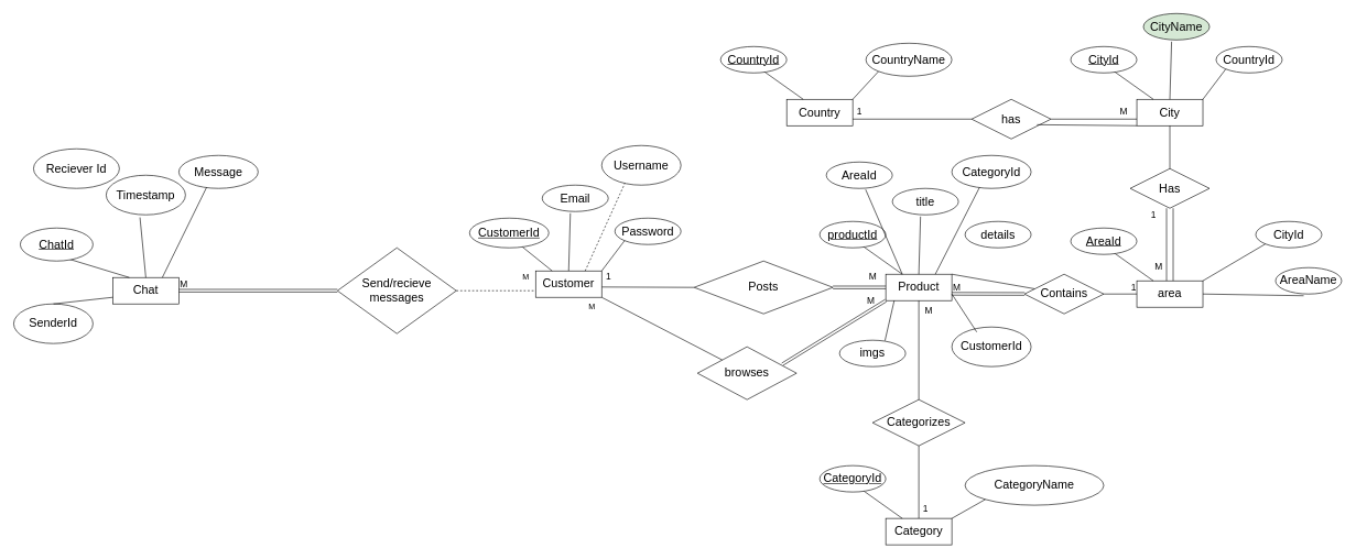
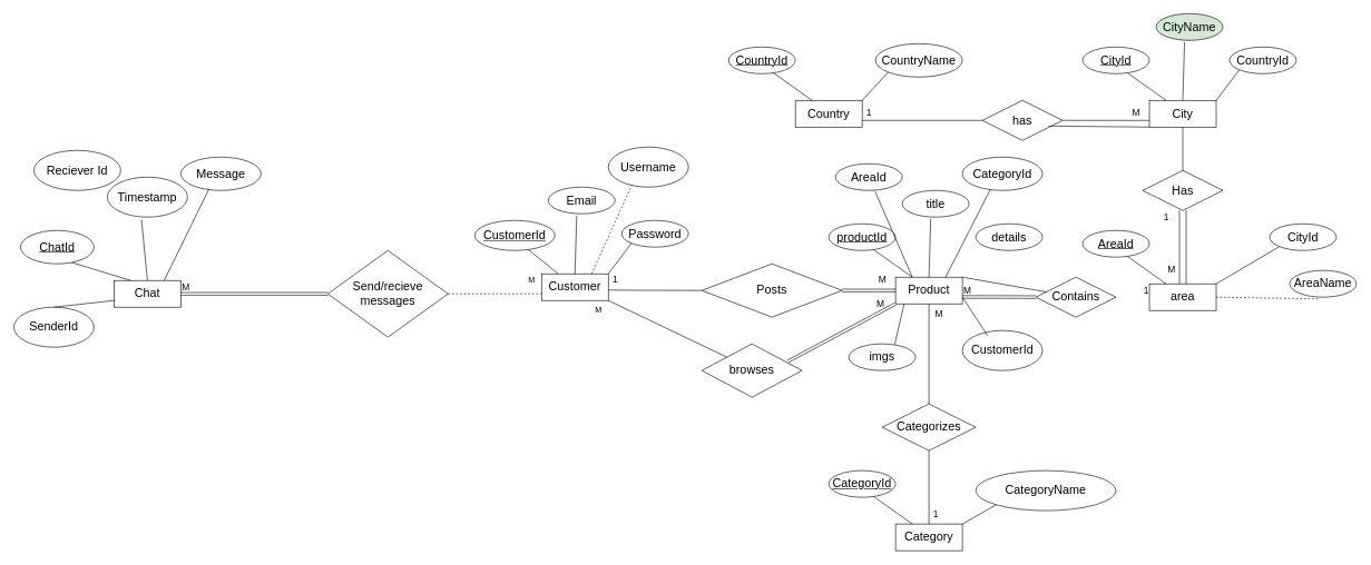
- <mxCell id="74" value="&lt;font style=&quot;font-size: 18px;&quot;&gt;Send/recieve messages&lt;/font&gt;" style="shape=rhombus;perimeter=rhombusPerimeter;whiteSpace=wrap;html=1;align=center;" vertex="1" parent="1"><mxGeometry x="510" y="375" width="180" height="130" as="geometry" /></mxCell>
+ <mxCell id="74" value="&lt;font style=&quot;font-size: 18px;&quot;&gt;Send/recieve messages&lt;/font&gt;" style="shape=rhombus;perimeter=rhombusPerimeter;whiteSpace=wrap;html=1;align=center;" vertex="1" parent="1"><mxGeometry x="490" y="375" width="180" height="130" as="geometry" /></mxCell>
- <mxCell id="51" value="" style="endArrow=none;html=1;rounded=0;exitX=1;exitY=0.5;exitDx=0;exitDy=0;entryX=0;entryY=0.5;entryDx=0;entryDy=0;" edge="1" parent="1" source="47" target="2"><mxGeometry relative="1" as="geometry"><mxPoint x="1580" y="395" as="sourcePoint" /><mxPoint x="1740" y="395" as="targetPoint" /></mxGeometry></mxCell>
- <mxCell id="5" value="" style="endArrow=none;html=1;rounded=0;entryX=1;entryY=0.5;entryDx=0;entryDy=0;exitX=0.426;exitY=1.065;exitDx=0;exitDy=0;exitPerimeter=0;" edge="1" parent="1" source="6" target="2"><mxGeometry relative="1" as="geometry"><mxPoint x="1800" y="335" as="sourcePoint" /><mxPoint x="1930" y="375" as="targetPoint" /></mxGeometry></mxCell>
+ <mxCell id="5" value="" style="endArrow=none;html=1;rounded=0;entryX=1;entryY=0.5;entryDx=0;entryDy=0;exitX=0.426;exitY=1.065;exitDx=0;exitDy=0;exitPerimeter=0;dashed=1;" edge="1" parent="1" source="6" target="2"><mxGeometry relative="1" as="geometry"><mxPoint x="1800" y="335" as="sourcePoint" /><mxPoint x="1930" y="375" as="targetPoint" /></mxGeometry></mxCell>
- <mxCell id="77" value="&lt;font style=&quot;font-size: 18px;&quot;&gt;browses&lt;/font&gt;" style="shape=rhombus;perimeter=rhombusPerimeter;whiteSpace=wrap;html=1;align=center;" vertex="1" parent="1"><mxGeometry x="1055" y="525" width="150" height="80" as="geometry" /></mxCell>
+ <mxCell id="77" value="&lt;font style=&quot;font-size: 18px;&quot;&gt;browses&lt;/font&gt;" style="shape=rhombus;perimeter=rhombusPerimeter;whiteSpace=wrap;html=1;align=center;" vertex="1" parent="1"><mxGeometry x="1050" y="515" width="150" height="80" as="geometry" /></mxCell>
